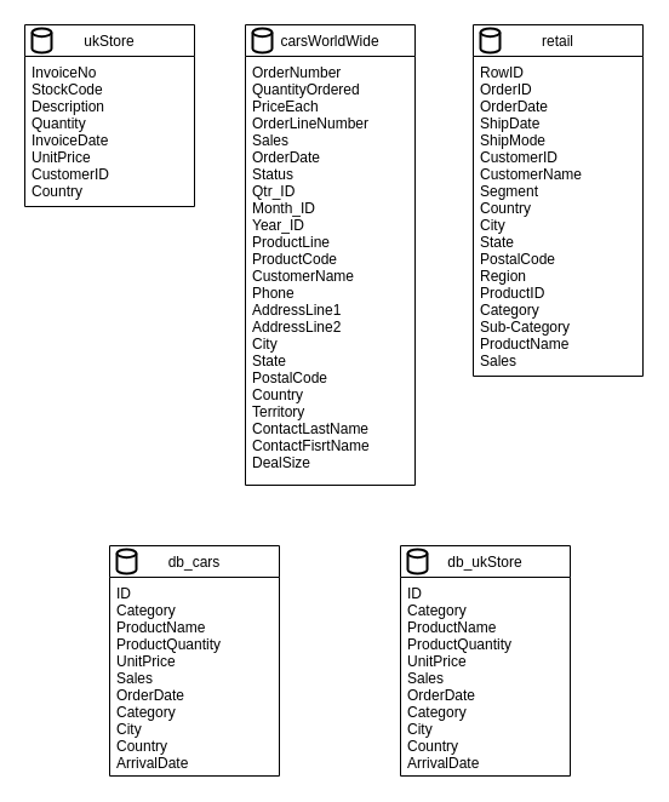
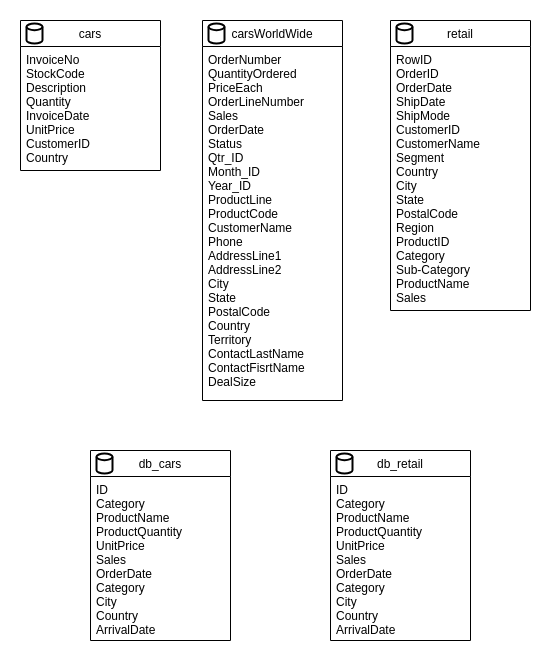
- <mxCell id="2" value="ukStore" style="swimlane;fontStyle=0;childLayout=stackLayout;horizontal=1;startSize=26;fillColor=none;horizontalStack=0;resizeParent=1;resizeParentMax=0;resizeLast=0;collapsible=1;marginBottom=0;" vertex="1" parent="1"><mxGeometry x="20" y="20" width="140" height="150" as="geometry" /></mxCell>
+ <mxCell id="2" value="cars" style="swimlane;fontStyle=0;childLayout=stackLayout;horizontal=1;startSize=26;fillColor=none;horizontalStack=0;resizeParent=1;resizeParentMax=0;resizeLast=0;collapsible=1;marginBottom=0;" vertex="1" parent="1"><mxGeometry x="20" y="20" width="140" height="150" as="geometry" /></mxCell>
- <mxCell id="10" value="db_ukStore" style="swimlane;fontStyle=0;childLayout=stackLayout;horizontal=1;startSize=26;fillColor=none;horizontalStack=0;resizeParent=1;resizeParentMax=0;resizeLast=0;collapsible=1;marginBottom=0;" vertex="1" parent="1"><mxGeometry x="330" y="450" width="140" height="190" as="geometry" /></mxCell>
+ <mxCell id="10" value="db_retail" style="swimlane;fontStyle=0;childLayout=stackLayout;horizontal=1;startSize=26;fillColor=none;horizontalStack=0;resizeParent=1;resizeParentMax=0;resizeLast=0;collapsible=1;marginBottom=0;" vertex="1" parent="1"><mxGeometry x="330" y="450" width="140" height="190" as="geometry" /></mxCell>
